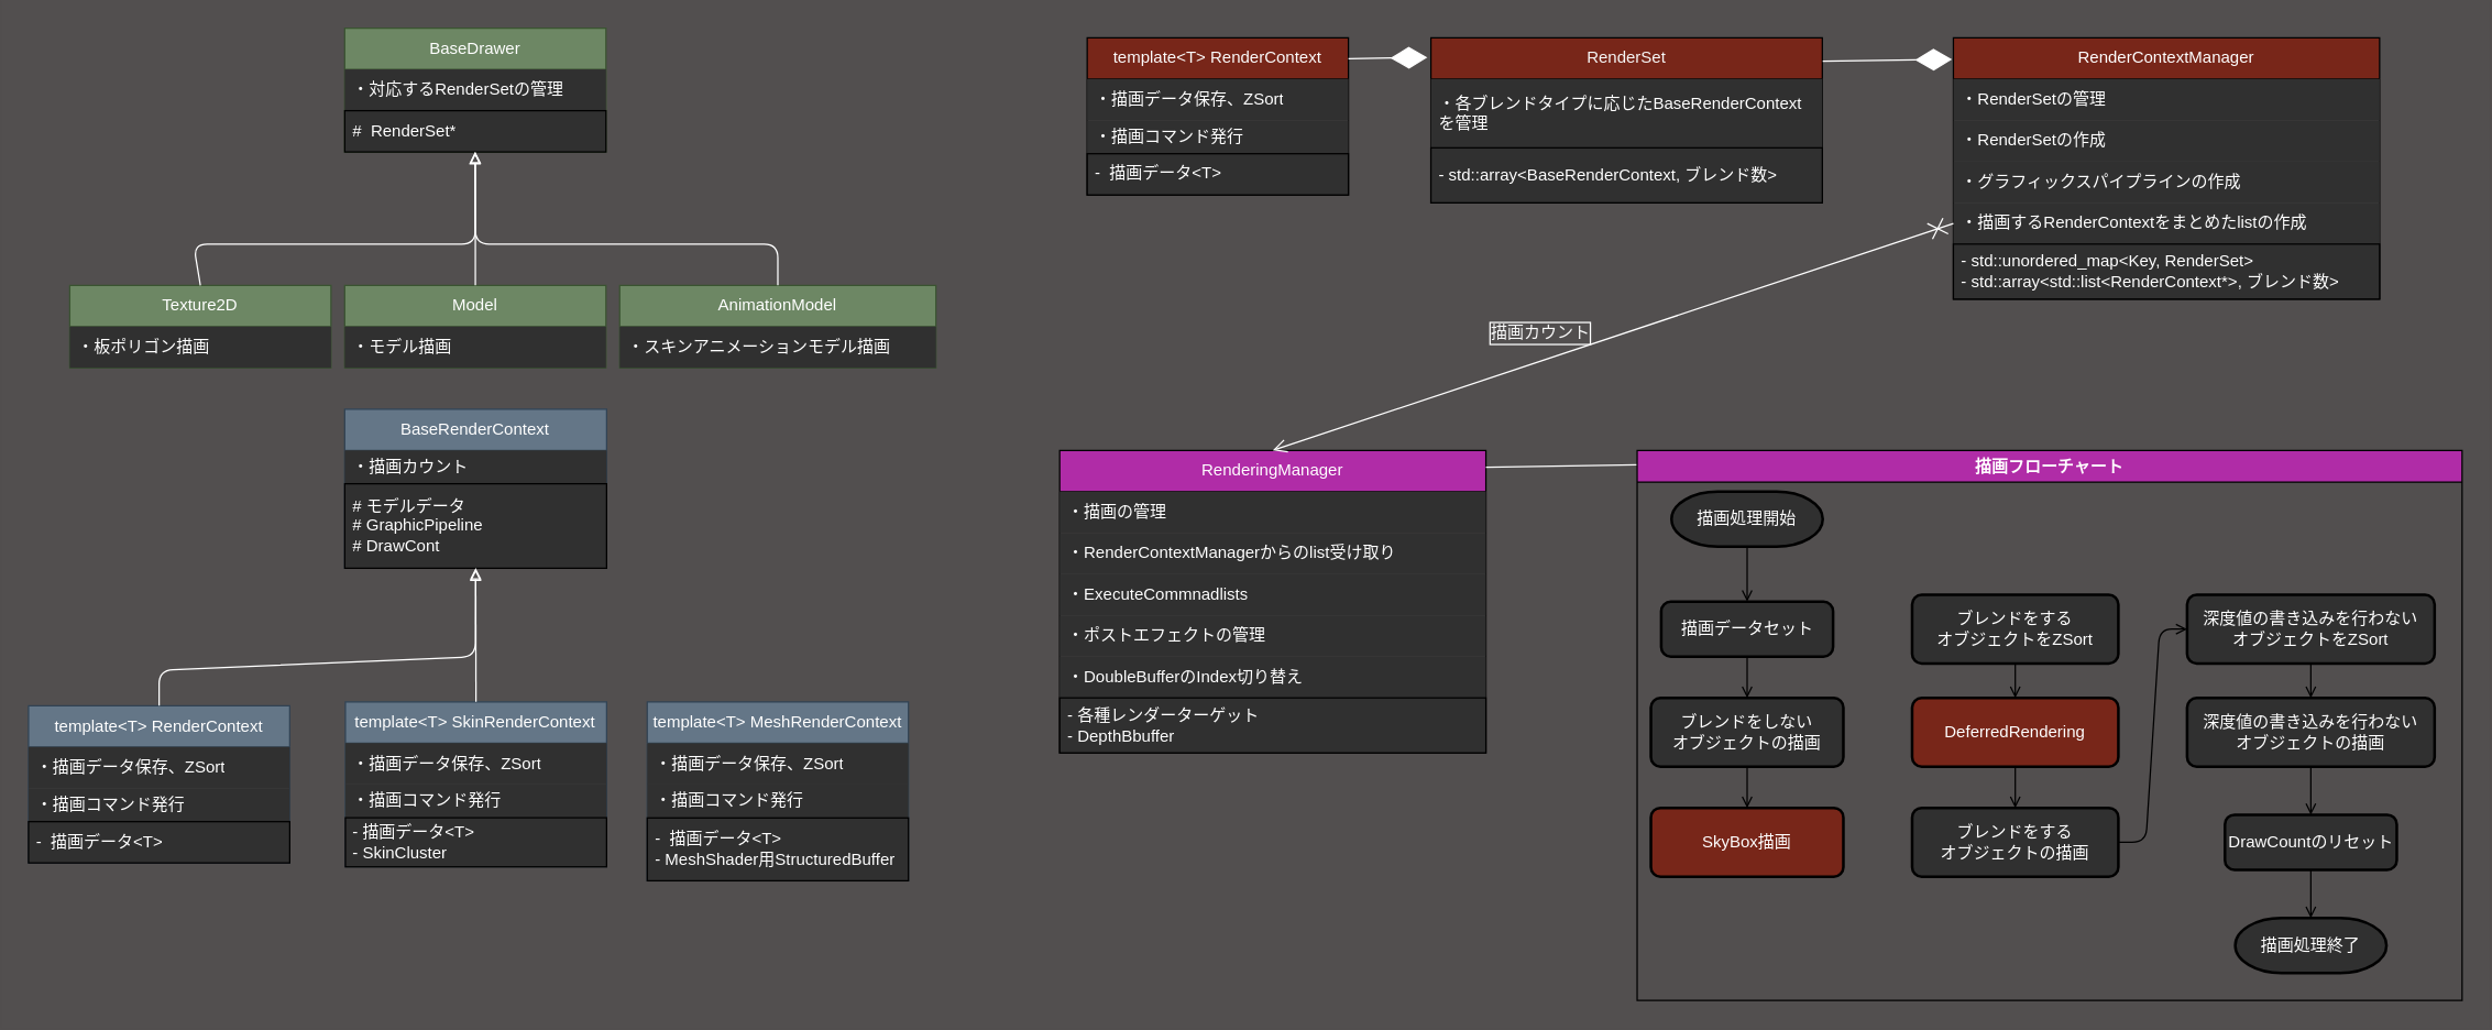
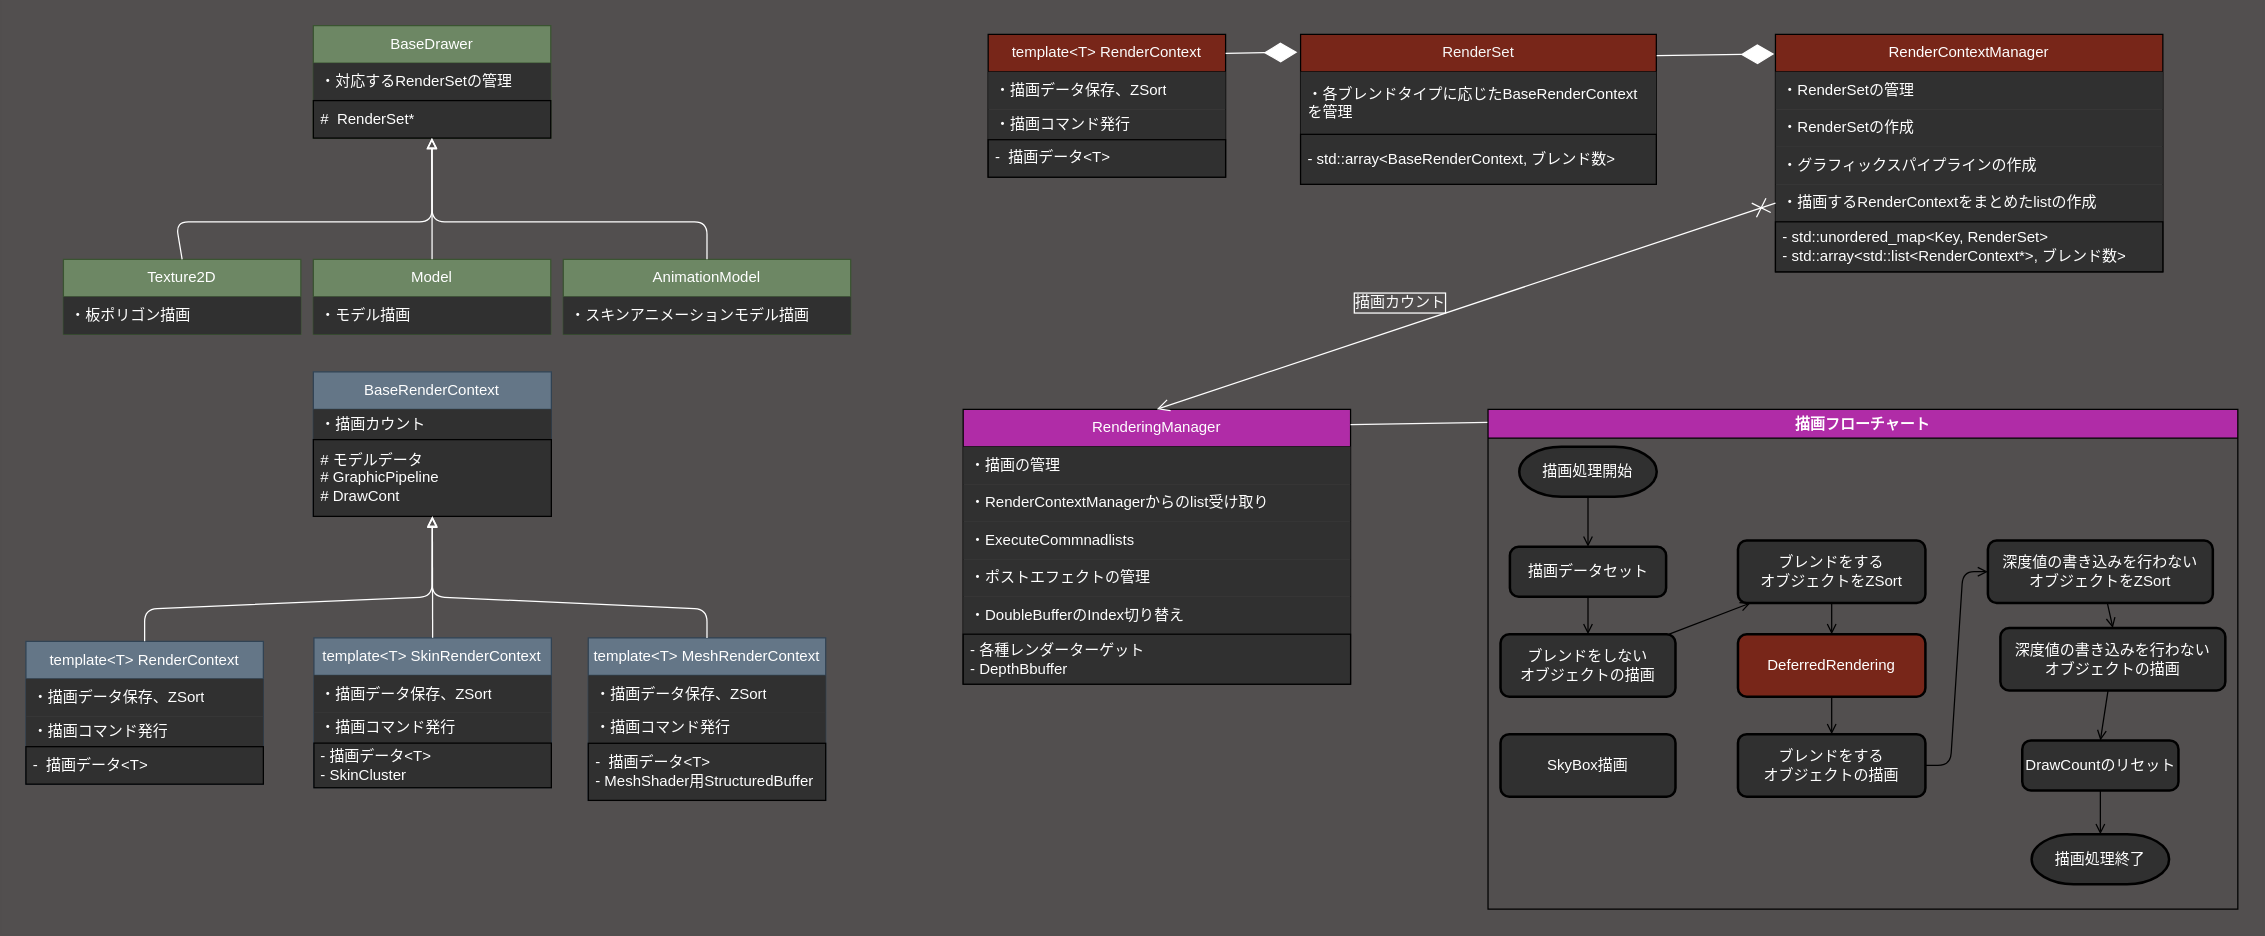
+ <mxCell id="47" value="" style="endArrow=block;html=1;exitX=0.5;exitY=0;exitDx=0;exitDy=0;entryX=0.5;entryY=1.004;entryDx=0;entryDy=0;entryPerimeter=0;endFill=0;fontColor=#F0F0F0;strokeColor=#FFFFFF;" parent="1" source="26" target="17" edge="1"><mxGeometry width="50" height="50" relative="1" as="geometry"><mxPoint x="355.47" y="519.86" as="sourcePoint" /><mxPoint x="355.235" y="422.47" as="targetPoint" /><Array as="points"><mxPoint x="565" y="487" /><mxPoint x="345" y="477" /></Array></mxGeometry></mxCell>
- <mxCell id="80" value="深度値の書き込みを行わない&lt;br&gt;オブジェクトの描画" style="rounded=1;whiteSpace=wrap;html=1;absoluteArcSize=1;arcSize=14;strokeWidth=2;fillColor=#303030;fontColor=#FFFFFF;" parent="63" vertex="1"><mxGeometry x="400" y="180" width="180" height="50" as="geometry" /></mxCell>
+ <mxCell id="80" value="深度値の書き込みを行わない&lt;br&gt;オブジェクトの描画" style="rounded=1;whiteSpace=wrap;html=1;absoluteArcSize=1;arcSize=14;strokeWidth=2;fillColor=#303030;fontColor=#FFFFFF;" parent="63" vertex="1"><mxGeometry x="410" y="175" width="180" height="50" as="geometry" /></mxCell>
- <mxCell id="68" style="edgeStyle=none;html=1;entryX=0.5;entryY=0;entryDx=0;entryDy=0;startArrow=none;startFill=0;endArrow=open;endFill=0;fontColor=#F0F0F0;" parent="63" source="69" target="70" edge="1"><mxGeometry relative="1" as="geometry" /></mxCell>
+ <mxCell id="68" style="edgeStyle=none;html=1;startArrow=none;startFill=0;endArrow=open;endFill=0;fontColor=#F0F0F0;" parent="63" source="69" target="72" edge="1"><mxGeometry relative="1" as="geometry" /></mxCell>
- <mxCell id="70" value="SkyBox描画" style="rounded=1;whiteSpace=wrap;html=1;absoluteArcSize=1;arcSize=14;strokeWidth=2;fillColor=#782619;fontColor=#FFFFFF;" parent="63" vertex="1"><mxGeometry x="10" y="260" width="140" height="50" as="geometry" /></mxCell>
+ <mxCell id="70" value="SkyBox描画" style="rounded=1;whiteSpace=wrap;html=1;absoluteArcSize=1;arcSize=14;strokeWidth=2;fillColor=#303030;fontColor=#FFFFFF;" parent="63" vertex="1"><mxGeometry x="10" y="260" width="140" height="50" as="geometry" /></mxCell>
